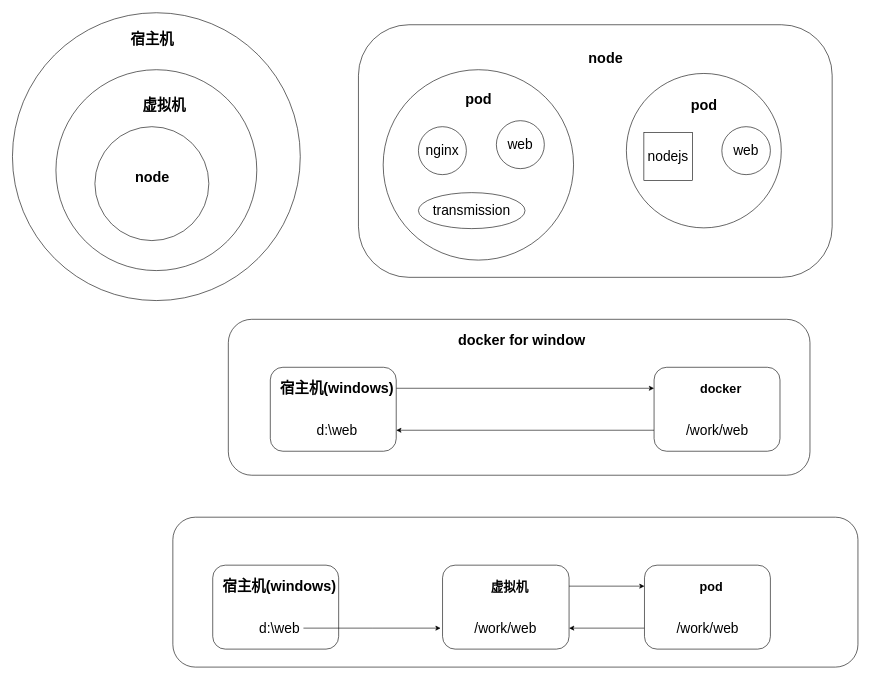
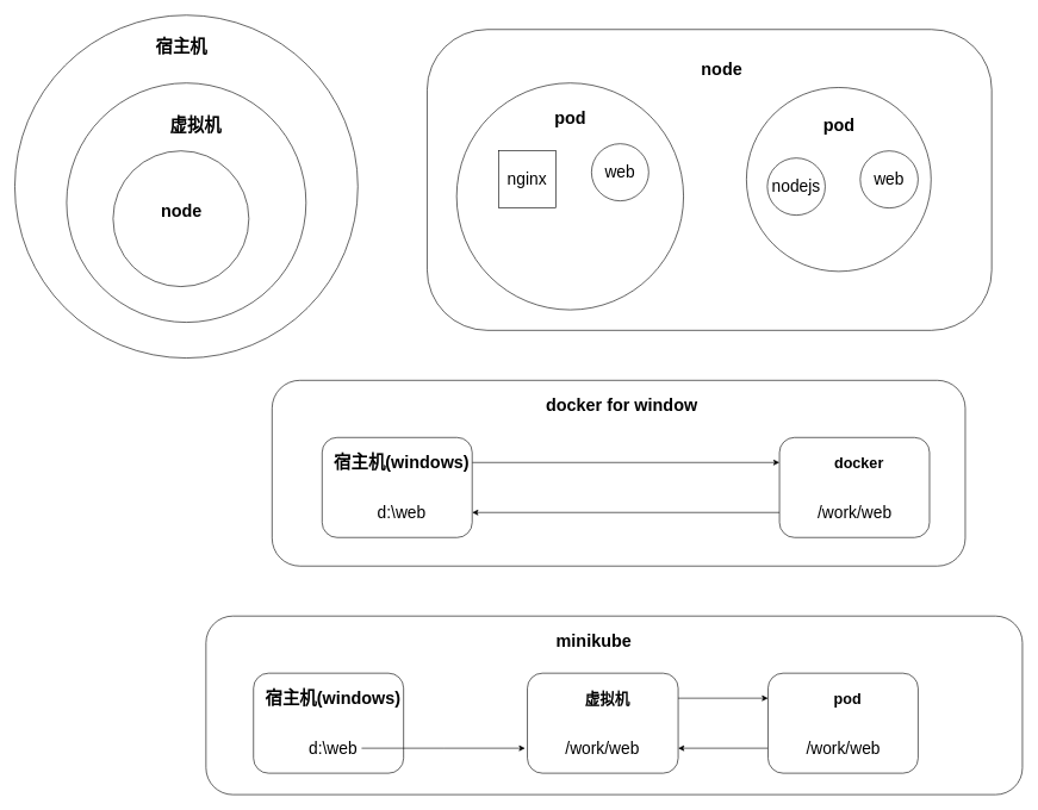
- <mxCell id="14" value="nginx" style="ellipse;whiteSpace=wrap;html=1;aspect=fixed;fontSize=23;" vertex="1" parent="1"><mxGeometry x="697" y="210.75" width="80" height="80" as="geometry" /></mxCell>
+ <mxCell id="14" value="nginx" style="whiteSpace=wrap;html=1;aspect=fixed;fontSize=23;rounded=0;" vertex="1" parent="1"><mxGeometry x="697" y="210.75" width="80" height="80" as="geometry" /></mxCell>
- <mxCell id="19" value="nodejs" style="whiteSpace=wrap;html=1;aspect=fixed;fontSize=23;rounded=0;" vertex="1" parent="1"><mxGeometry x="1073" y="220.75" width="81" height="80" as="geometry" /></mxCell>
+ <mxCell id="19" value="nodejs" style="ellipse;whiteSpace=wrap;html=1;aspect=fixed;fontSize=23;" vertex="1" parent="1"><mxGeometry x="1073" y="220.75" width="81" height="80" as="geometry" /></mxCell>
- <mxCell id="16" value="transmission" style="ellipse;whiteSpace=wrap;html=1;aspect=fixed;fontSize=23;flipH=0;flipV=1;direction=west;" vertex="1" parent="1"><mxGeometry x="697" y="320.75" width="177.78" height="60" as="geometry" /></mxCell>
+ <mxCell id="42" value="&lt;h1&gt;minikube&lt;/h1&gt;" style="text;html=1;align=center;verticalAlign=middle;resizable=0;points=[];autosize=1;" vertex="1" parent="1"><mxGeometry x="770" y="872" width="120" height="50" as="geometry" /></mxCell>
